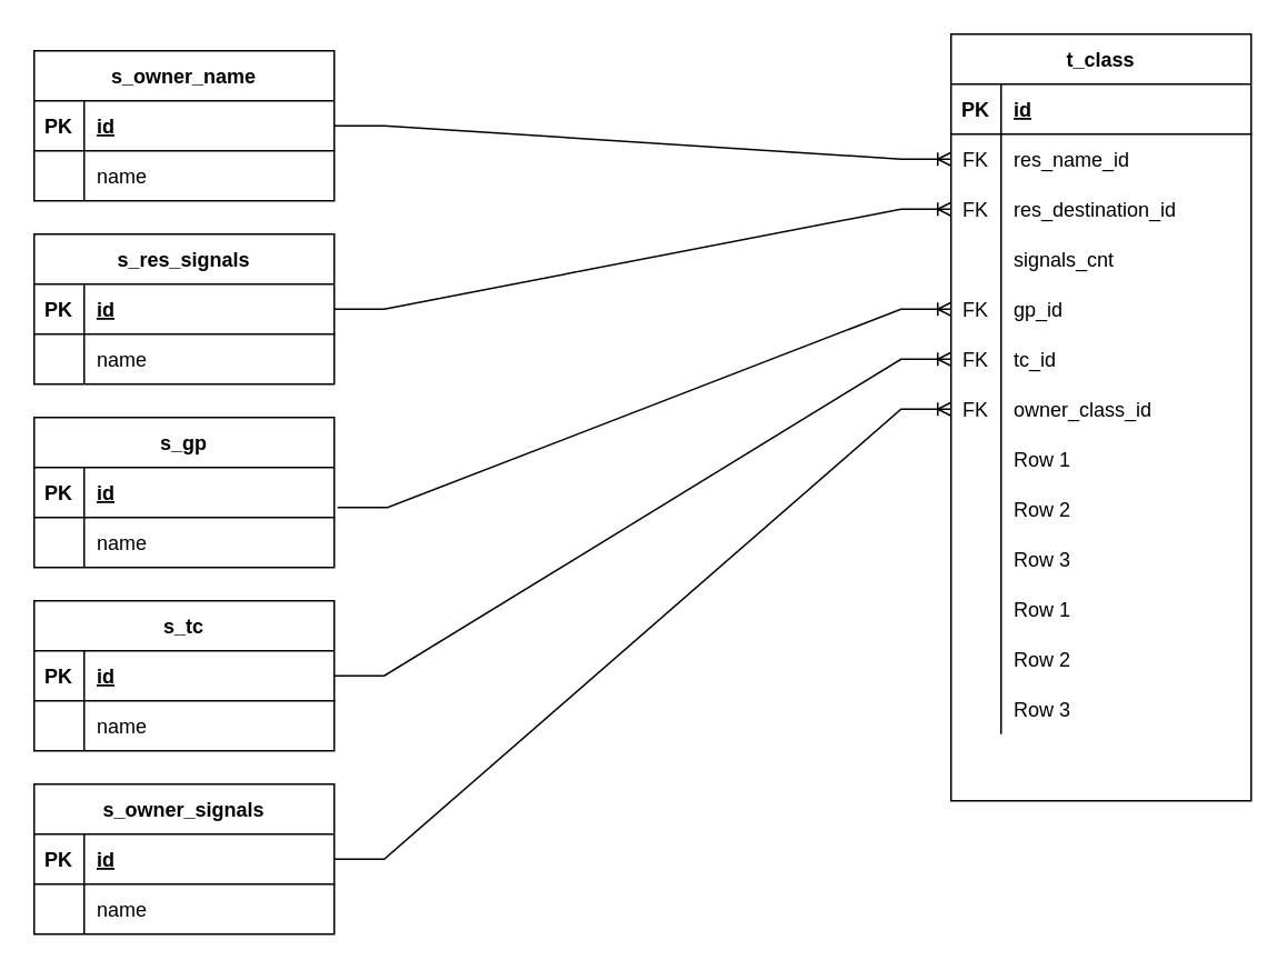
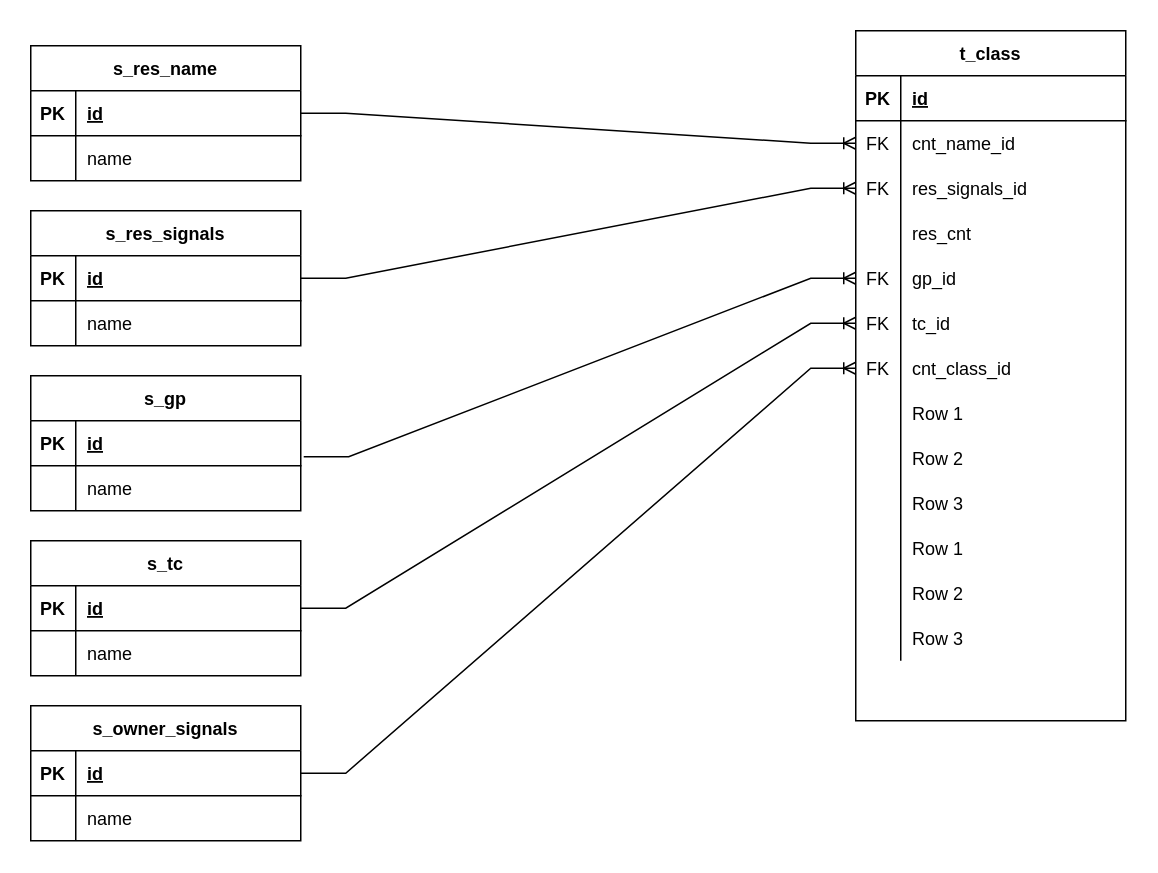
- <mxCell id="2" value="s_owner_name" style="shape=table;startSize=30;container=1;collapsible=1;childLayout=tableLayout;fixedRows=1;rowLines=0;fontStyle=1;align=center;resizeLast=1;" vertex="1" parent="1"><mxGeometry x="20" y="30" width="180" height="90" as="geometry" /></mxCell>
+ <mxCell id="2" value="s_res_name" style="shape=table;startSize=30;container=1;collapsible=1;childLayout=tableLayout;fixedRows=1;rowLines=0;fontStyle=1;align=center;resizeLast=1;" vertex="1" parent="1"><mxGeometry x="20" y="30" width="180" height="90" as="geometry" /></mxCell>
- <mxCell id="48" value="res_name_id" style="shape=partialRectangle;connectable=0;fillColor=none;top=0;left=0;bottom=0;right=0;align=left;spacingLeft=6;overflow=hidden;" vertex="1" parent="46"><mxGeometry x="30" width="150" height="30" as="geometry"><mxRectangle width="150" height="30" as="alternateBounds" /></mxGeometry></mxCell>
+ <mxCell id="48" value="cnt_name_id" style="shape=partialRectangle;connectable=0;fillColor=none;top=0;left=0;bottom=0;right=0;align=left;spacingLeft=6;overflow=hidden;" vertex="1" parent="46"><mxGeometry x="30" width="150" height="30" as="geometry"><mxRectangle width="150" height="30" as="alternateBounds" /></mxGeometry></mxCell>
- <mxCell id="51" value="res_destination_id" style="shape=partialRectangle;connectable=0;fillColor=none;top=0;left=0;bottom=0;right=0;align=left;spacingLeft=6;overflow=hidden;" vertex="1" parent="49"><mxGeometry x="30" width="150" height="30" as="geometry"><mxRectangle width="150" height="30" as="alternateBounds" /></mxGeometry></mxCell>
+ <mxCell id="51" value="res_signals_id" style="shape=partialRectangle;connectable=0;fillColor=none;top=0;left=0;bottom=0;right=0;align=left;spacingLeft=6;overflow=hidden;" vertex="1" parent="49"><mxGeometry x="30" width="150" height="30" as="geometry"><mxRectangle width="150" height="30" as="alternateBounds" /></mxGeometry></mxCell>
- <mxCell id="54" value="signals_cnt" style="shape=partialRectangle;connectable=0;fillColor=none;top=0;left=0;bottom=0;right=0;align=left;spacingLeft=6;overflow=hidden;" vertex="1" parent="52"><mxGeometry x="30" width="150" height="30" as="geometry"><mxRectangle width="150" height="30" as="alternateBounds" /></mxGeometry></mxCell>
+ <mxCell id="54" value="res_cnt" style="shape=partialRectangle;connectable=0;fillColor=none;top=0;left=0;bottom=0;right=0;align=left;spacingLeft=6;overflow=hidden;" vertex="1" parent="52"><mxGeometry x="30" width="150" height="30" as="geometry"><mxRectangle width="150" height="30" as="alternateBounds" /></mxGeometry></mxCell>
- <mxCell id="63" value="owner_class_id" style="shape=partialRectangle;connectable=0;fillColor=none;top=0;left=0;bottom=0;right=0;align=left;spacingLeft=6;overflow=hidden;" vertex="1" parent="61"><mxGeometry x="30" width="150" height="30" as="geometry"><mxRectangle width="150" height="30" as="alternateBounds" /></mxGeometry></mxCell>
+ <mxCell id="63" value="cnt_class_id" style="shape=partialRectangle;connectable=0;fillColor=none;top=0;left=0;bottom=0;right=0;align=left;spacingLeft=6;overflow=hidden;" vertex="1" parent="61"><mxGeometry x="30" width="150" height="30" as="geometry"><mxRectangle width="150" height="30" as="alternateBounds" /></mxGeometry></mxCell>
